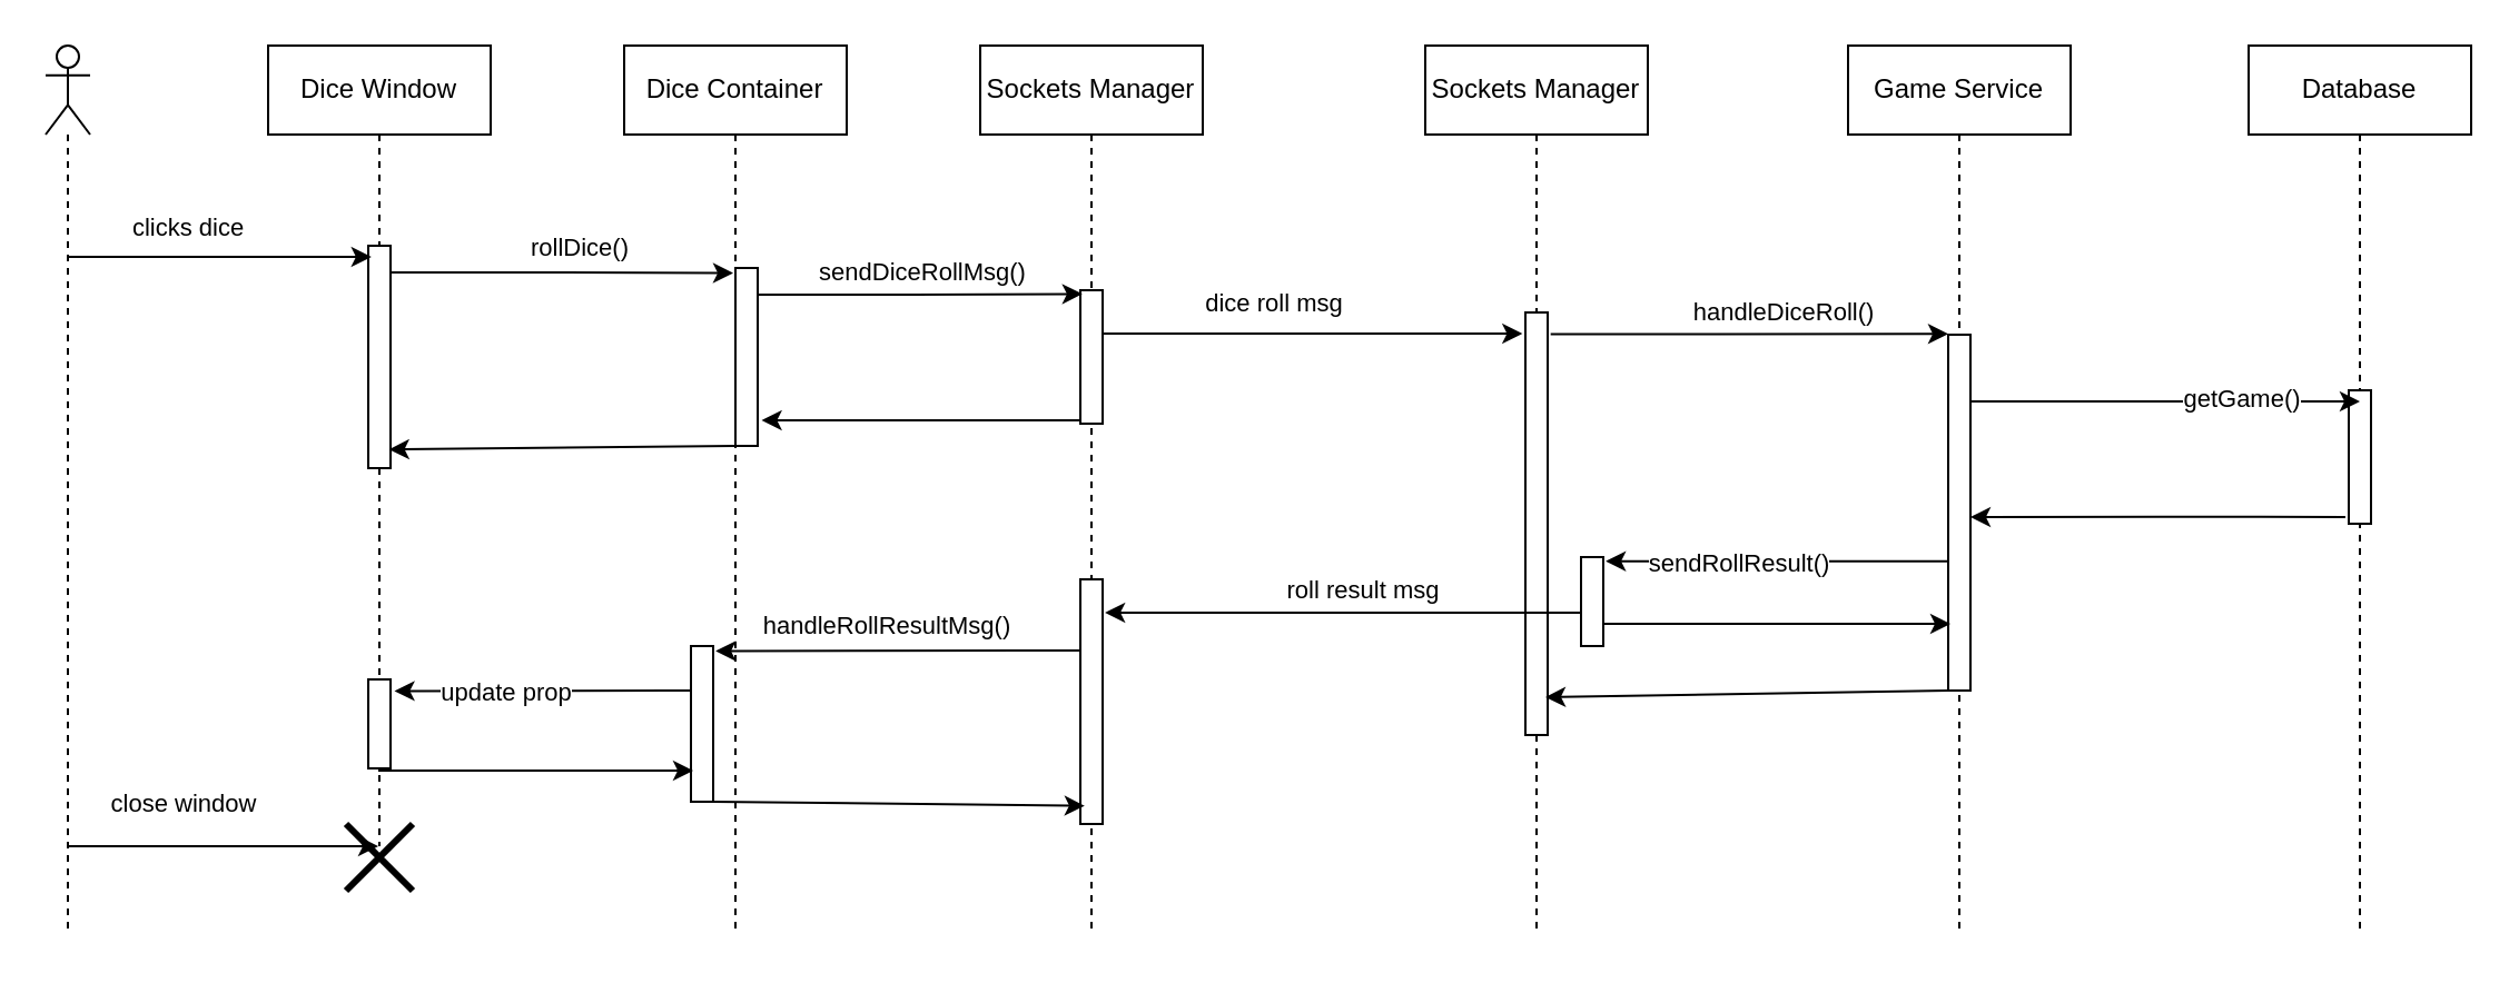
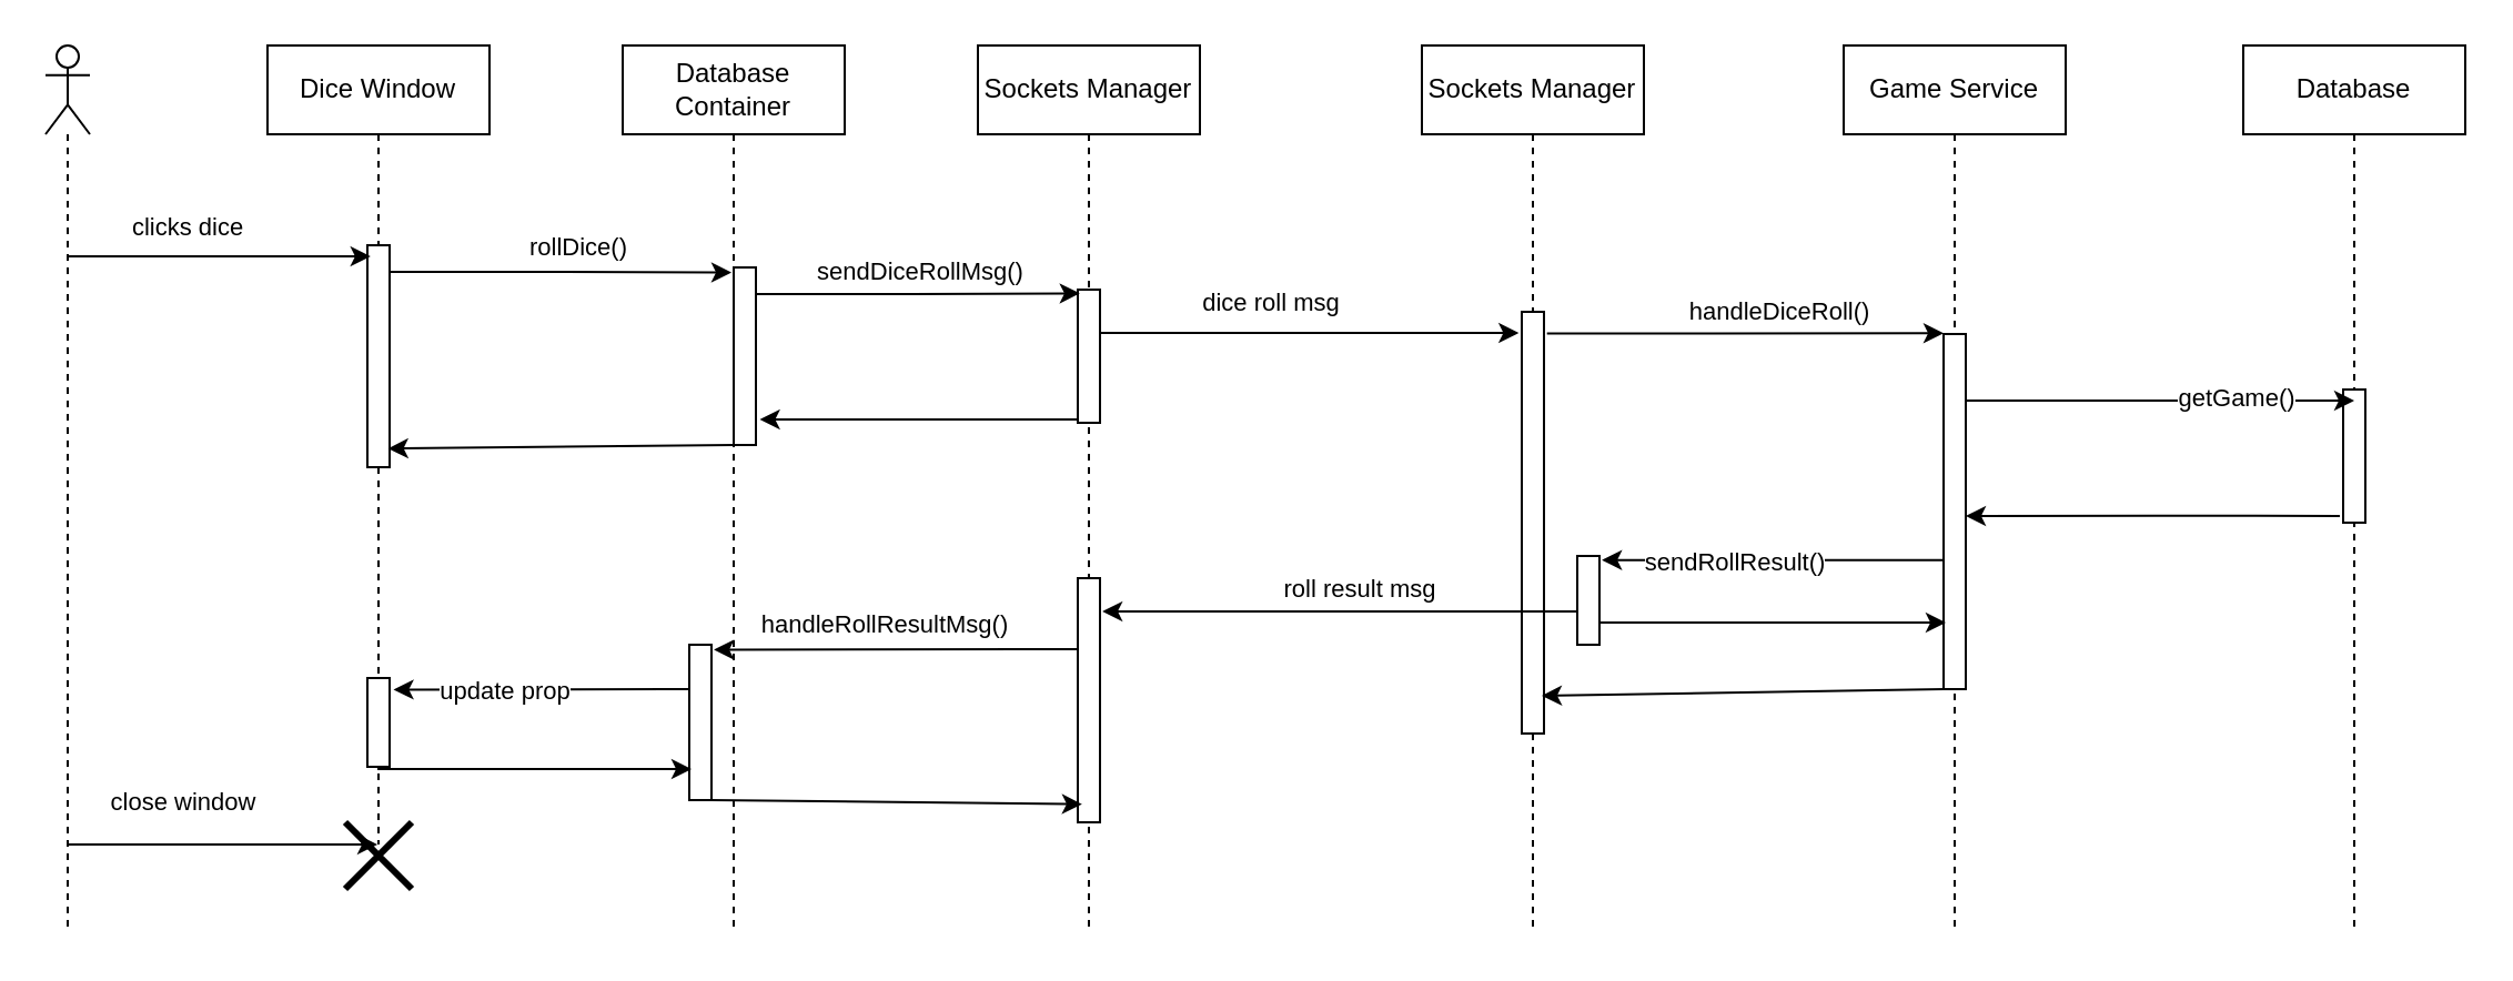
- <mxCell id="6" value="Dice Container" style="shape=umlLifeline;perimeter=lifelinePerimeter;whiteSpace=wrap;html=1;container=1;collapsible=0;recursiveResize=0;outlineConnect=0;" parent="1" vertex="1"><mxGeometry x="280" y="20" width="100" height="400" as="geometry" /></mxCell>
+ <mxCell id="6" value="Database Container" style="shape=umlLifeline;perimeter=lifelinePerimeter;whiteSpace=wrap;html=1;container=1;collapsible=0;recursiveResize=0;outlineConnect=0;" parent="1" vertex="1"><mxGeometry x="280" y="20" width="100" height="400" as="geometry" /></mxCell>
